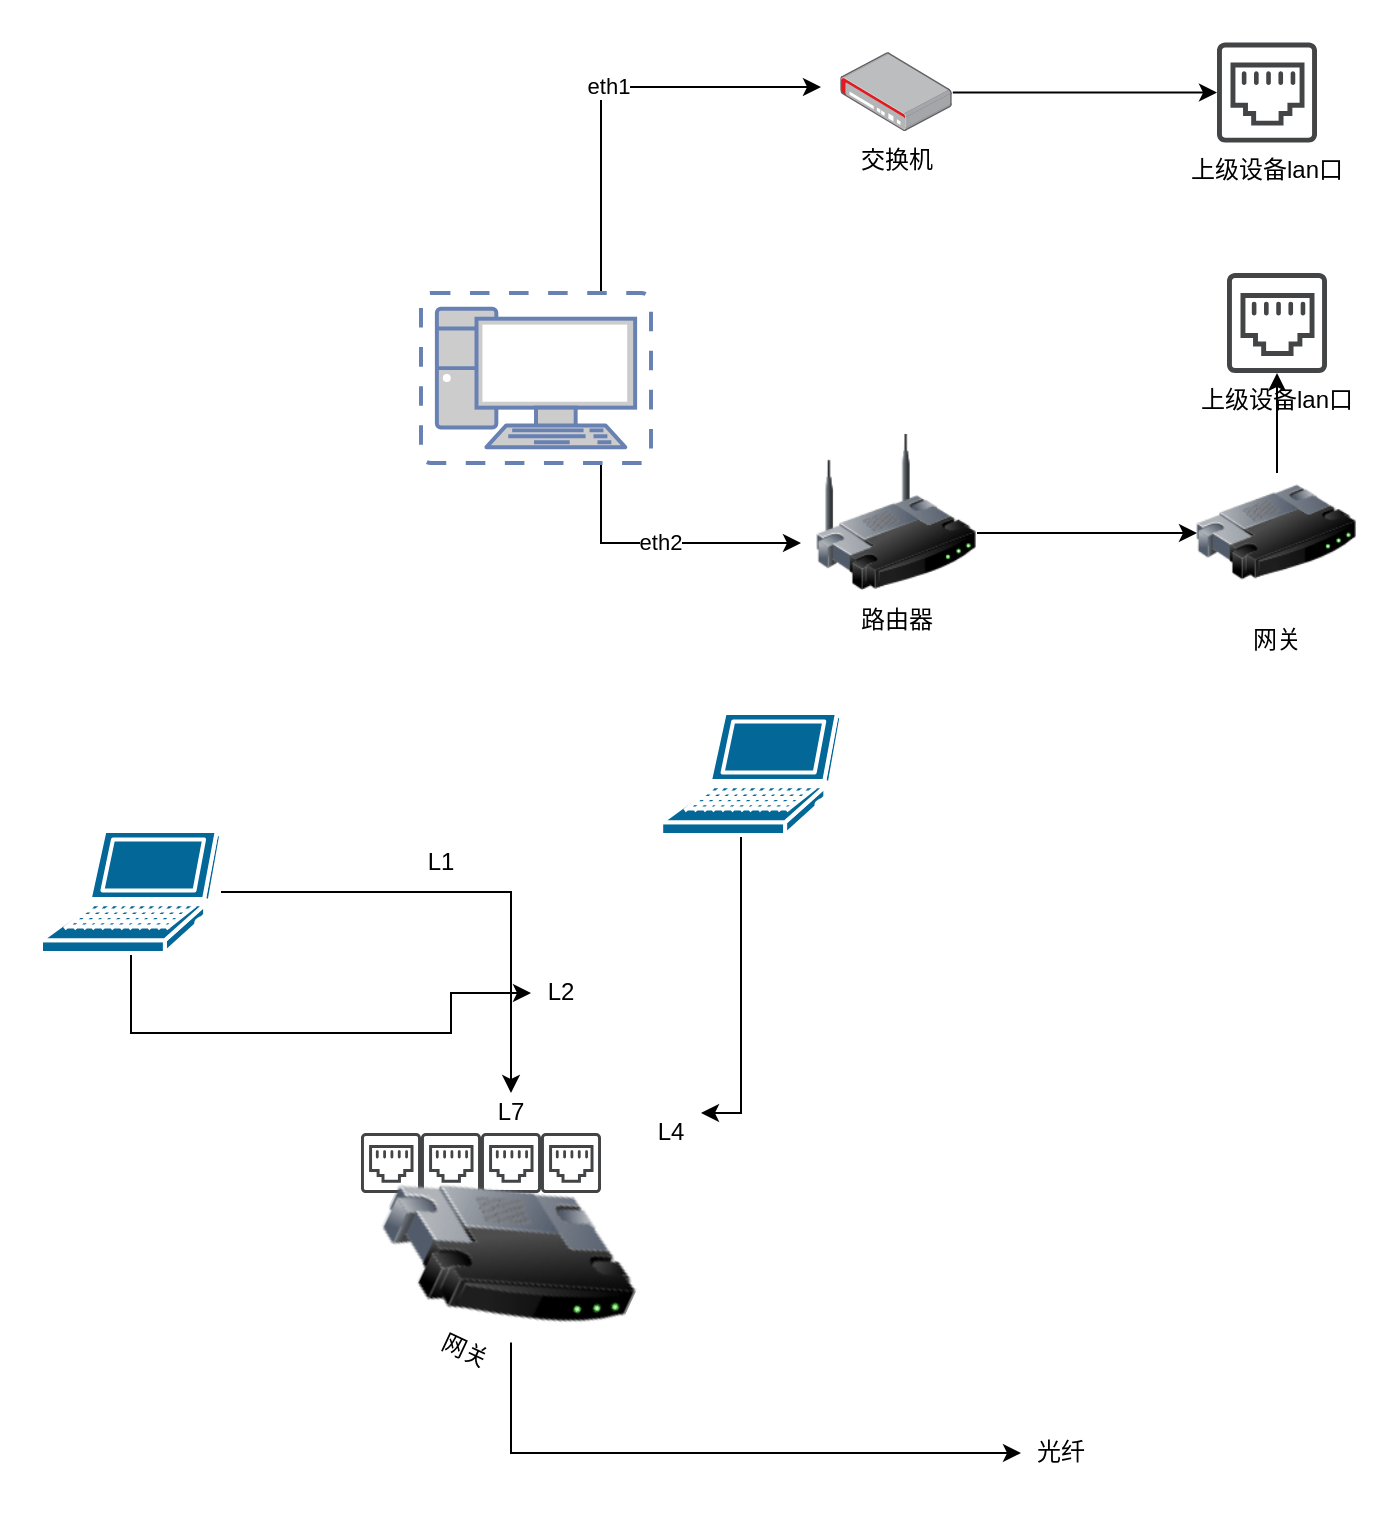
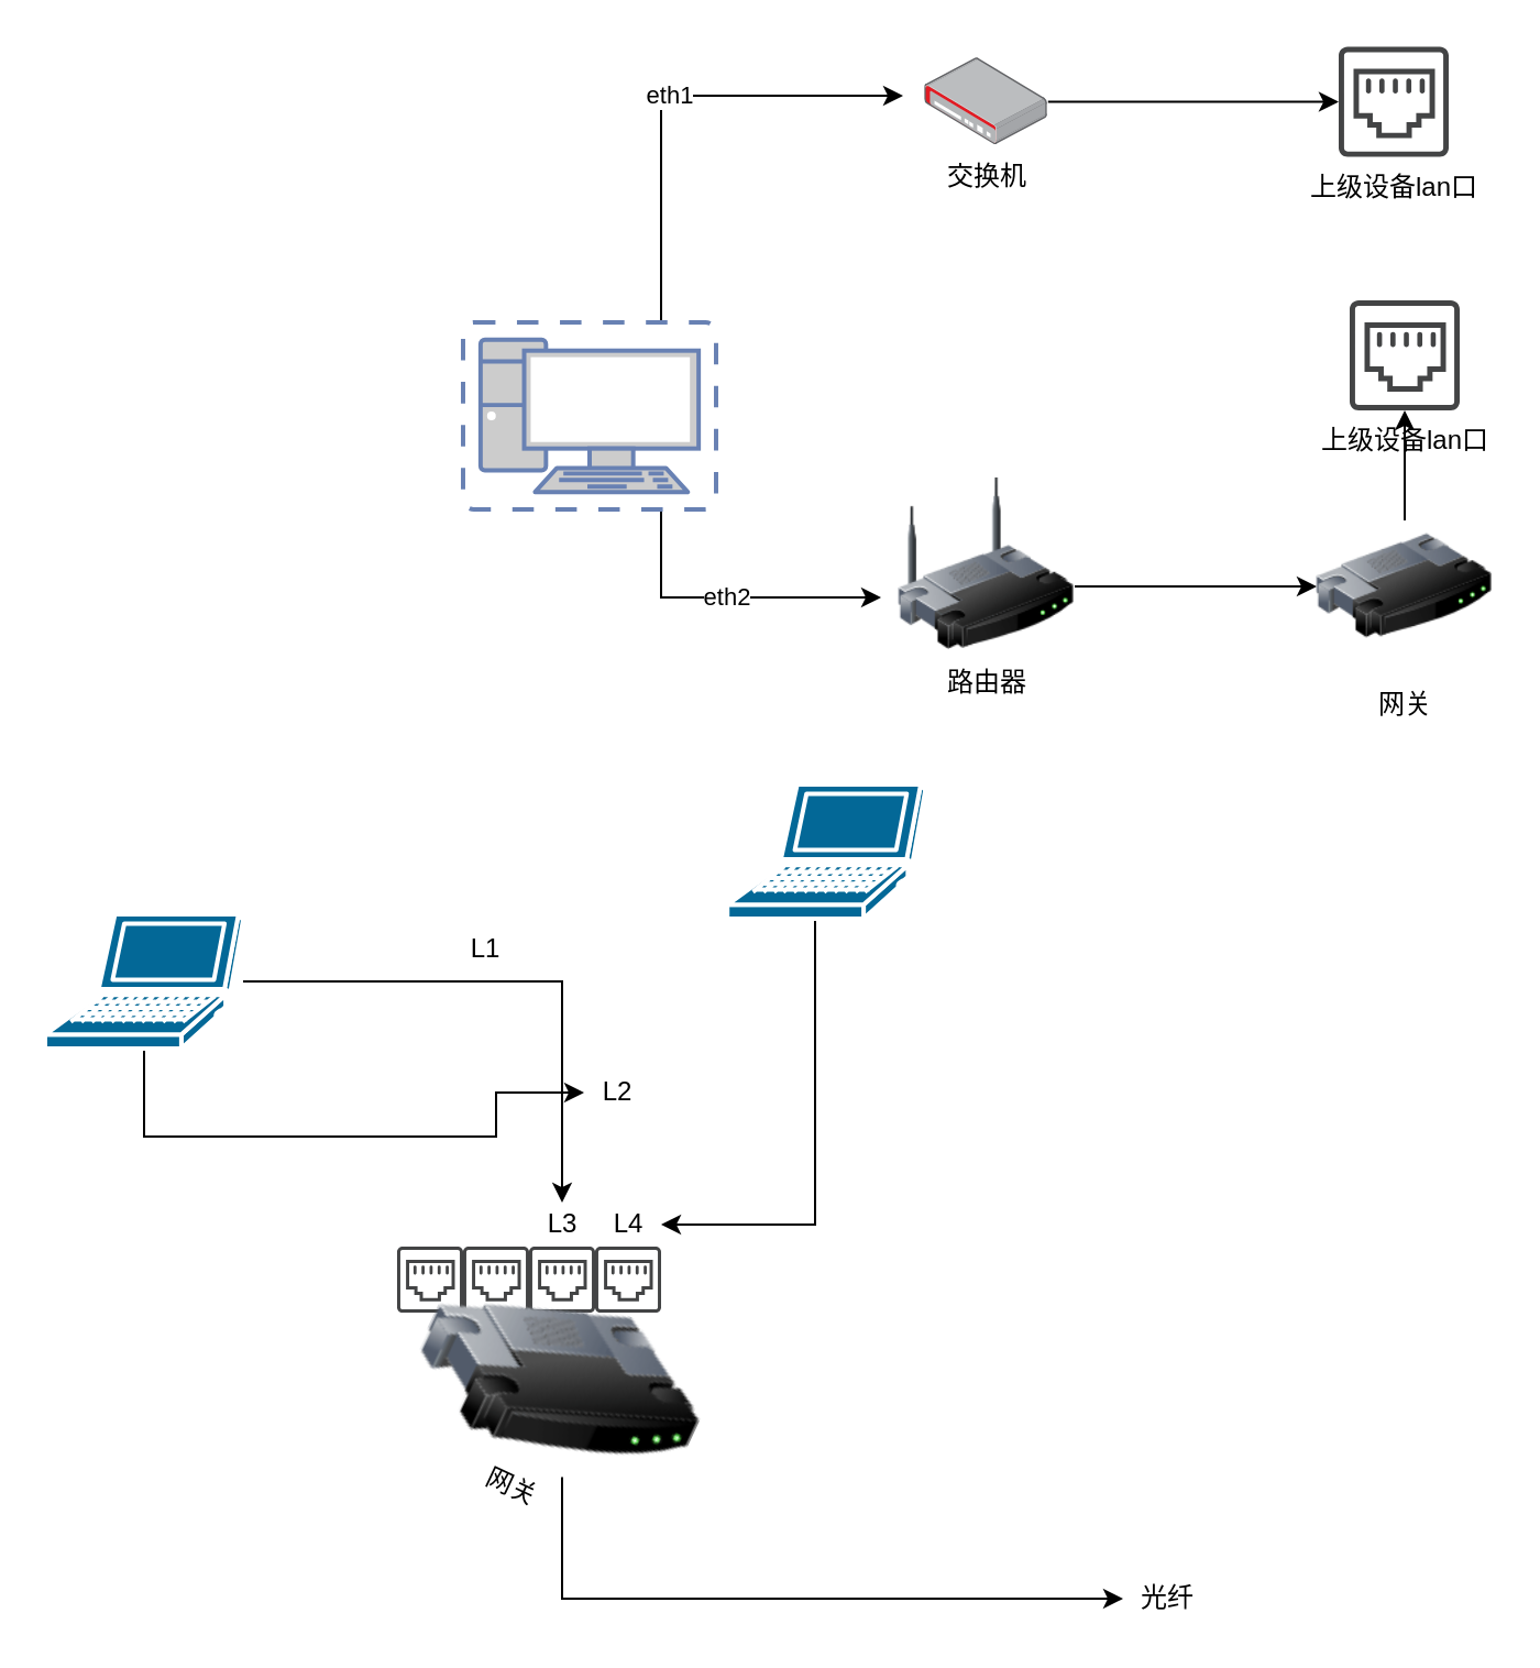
- <mxCell id="26" value="L7" style="text;html=1;align=center;verticalAlign=middle;resizable=0;points=[];autosize=1;strokeColor=none;fillColor=none;" vertex="1" parent="1"><mxGeometry x="240" y="546" width="30" height="20" as="geometry" /></mxCell>
+ <mxCell id="26" value="L3" style="text;html=1;align=center;verticalAlign=middle;resizable=0;points=[];autosize=1;strokeColor=none;fillColor=none;" vertex="1" parent="1"><mxGeometry x="240" y="546" width="30" height="20" as="geometry" /></mxCell>
- <mxCell id="27" value="L4" style="text;html=1;align=center;verticalAlign=middle;resizable=0;points=[];autosize=1;strokeColor=none;fillColor=none;" vertex="1" parent="1"><mxGeometry x="320" y="556" width="30" height="20" as="geometry" /></mxCell>
+ <mxCell id="27" value="L4" style="text;html=1;align=center;verticalAlign=middle;resizable=0;points=[];autosize=1;strokeColor=none;fillColor=none;" vertex="1" parent="1"><mxGeometry x="270" y="546" width="30" height="20" as="geometry" /></mxCell>
